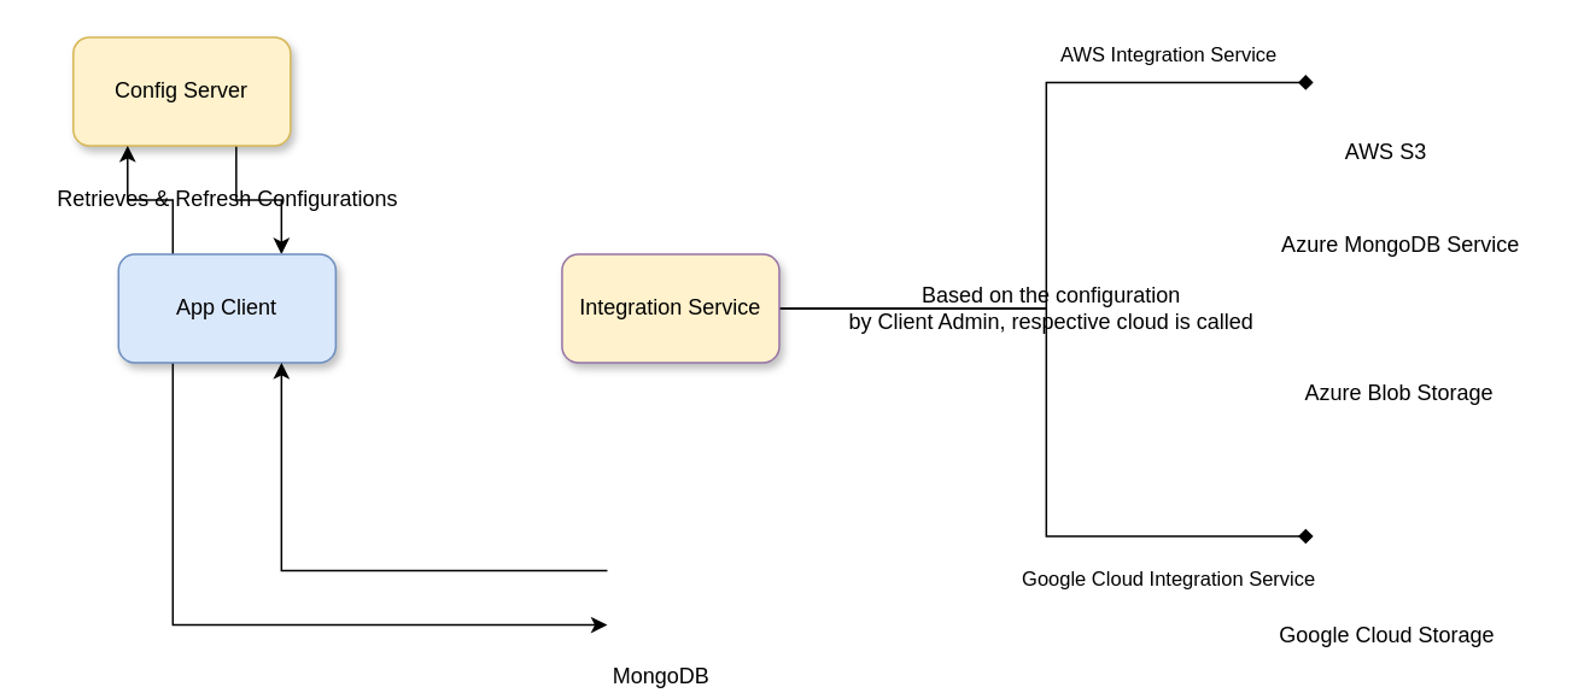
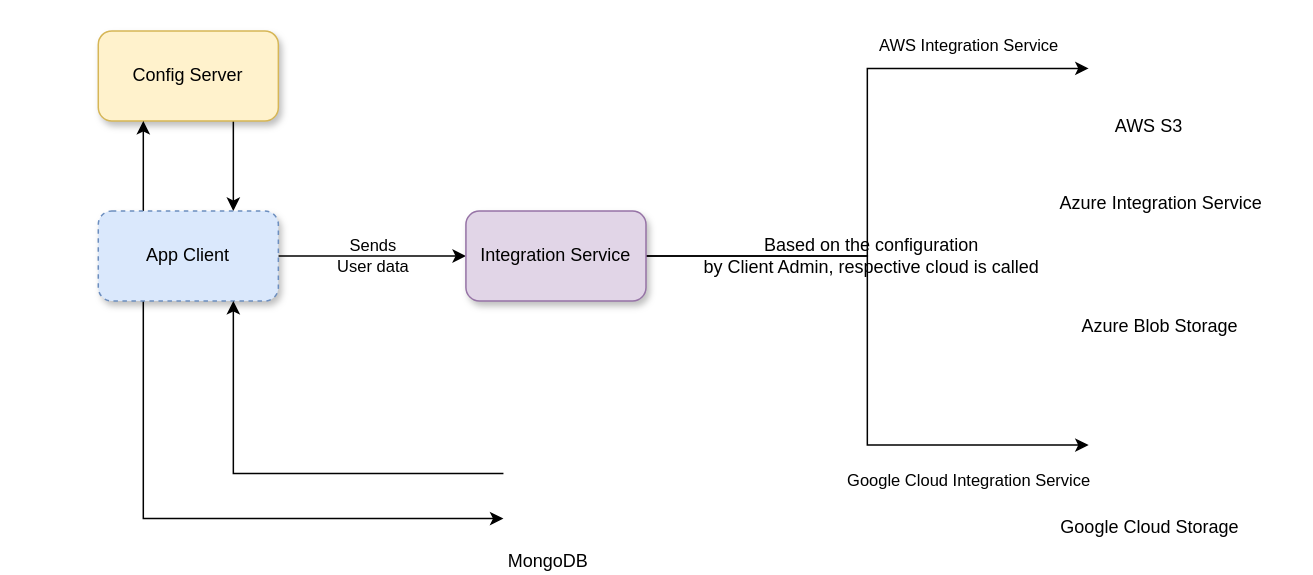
- <mxCell id="8" value="AWS Integration Service" style="edgeStyle=orthogonalEdgeStyle;rounded=0;orthogonalLoop=1;jettySize=auto;html=1;exitX=1;exitY=0.5;exitDx=0;exitDy=0;entryX=0;entryY=0.5;entryDx=0;entryDy=0;shadow=0;labelBackgroundColor=none;endArrow=diamond;" parent="1" source="10" target="11" edge="1"><mxGeometry x="0.619" y="15" relative="1" as="geometry"><mxPoint as="offset" /></mxGeometry></mxCell>
+ <mxCell id="8" value="AWS Integration Service" style="edgeStyle=orthogonalEdgeStyle;rounded=0;orthogonalLoop=1;jettySize=auto;html=1;exitX=1;exitY=0.5;exitDx=0;exitDy=0;entryX=0;entryY=0.5;entryDx=0;entryDy=0;shadow=0;labelBackgroundColor=none;" parent="1" source="10" target="11" edge="1"><mxGeometry x="0.619" y="15" relative="1" as="geometry"><mxPoint as="offset" /></mxGeometry></mxCell>
- <mxCell id="3" value="Config Server" style="rounded=1;whiteSpace=wrap;html=1;fillColor=#fff2cc;strokeColor=#d6b656;shadow=1;" parent="1" vertex="1"><mxGeometry x="40" y="20" width="120" height="60" as="geometry" /></mxCell>
+ <mxCell id="3" value="Config Server" style="rounded=1;whiteSpace=wrap;html=1;fillColor=#fff2cc;strokeColor=#d6b656;shadow=1;" parent="1" vertex="1"><mxGeometry x="65" y="20" width="120" height="60" as="geometry" /></mxCell>
- <mxCell id="15" value="Retrieves &amp;amp; Refresh Configurations" style="text;html=1;align=center;verticalAlign=middle;resizable=0;points=[];autosize=1;strokeColor=none;fillColor=none;" parent="1" vertex="1"><mxGeometry x="20" y="95" width="210" height="30" as="geometry" /></mxCell>
- <mxCell id="17" value="Azure MongoDB Service" style="text;html=1;align=center;verticalAlign=middle;resizable=0;points=[];autosize=1;strokeColor=none;fillColor=none;" parent="1" vertex="1"><mxGeometry x="692.74" y="120" width="160" height="30" as="geometry" /></mxCell>
+ <mxCell id="17" value="Azure Integration Service" style="text;html=1;align=center;verticalAlign=middle;resizable=0;points=[];autosize=1;strokeColor=none;fillColor=none;" parent="1" vertex="1"><mxGeometry x="692.74" y="120" width="160" height="30" as="geometry" /></mxCell>
- <mxCell id="7" value="App Client" style="rounded=1;whiteSpace=wrap;html=1;shadow=1;fillColor=#dae8fc;strokeColor=#6c8ebf;" parent="1" vertex="1"><mxGeometry x="65" y="140" width="120" height="60" as="geometry" /></mxCell>
+ <mxCell id="7" value="App Client" style="rounded=1;whiteSpace=wrap;html=1;shadow=1;fillColor=#dae8fc;strokeColor=#6c8ebf;dashed=1;" parent="1" vertex="1"><mxGeometry x="65" y="140" width="120" height="60" as="geometry" /></mxCell>
+ <mxCell id="5" value="Sends &lt;br&gt;User data" style="edgeStyle=orthogonalEdgeStyle;rounded=0;orthogonalLoop=1;jettySize=auto;html=1;exitX=1;exitY=0.5;exitDx=0;exitDy=0;labelBackgroundColor=none;" parent="1" source="7" target="10" edge="1"><mxGeometry relative="1" as="geometry" /></mxCell>
- <mxCell id="10" value="Integration Service" style="rounded=1;whiteSpace=wrap;html=1;shadow=1;fillColor=#fff2cc;strokeColor=#9673a6;" parent="1" vertex="1"><mxGeometry x="310" y="140" width="120" height="60" as="geometry" /></mxCell>
+ <mxCell id="10" value="Integration Service" style="rounded=1;whiteSpace=wrap;html=1;shadow=1;fillColor=#e1d5e7;strokeColor=#9673a6;" parent="1" vertex="1"><mxGeometry x="310" y="140" width="120" height="60" as="geometry" /></mxCell>
- <mxCell id="9" value="Google Cloud Integration Service" style="edgeStyle=orthogonalEdgeStyle;rounded=0;orthogonalLoop=1;jettySize=auto;html=1;exitX=1;exitY=0.5;exitDx=0;exitDy=0;entryX=0;entryY=0.5;entryDx=0;entryDy=0;shadow=0;endArrow=diamond;" parent="1" source="10" target="13" edge="1"><mxGeometry x="0.62" y="-24" relative="1" as="geometry"><mxPoint as="offset" /></mxGeometry></mxCell>
+ <mxCell id="9" value="Google Cloud Integration Service" style="edgeStyle=orthogonalEdgeStyle;rounded=0;orthogonalLoop=1;jettySize=auto;html=1;exitX=1;exitY=0.5;exitDx=0;exitDy=0;entryX=0;entryY=0.5;entryDx=0;entryDy=0;shadow=0;" parent="1" source="10" target="13" edge="1"><mxGeometry x="0.62" y="-24" relative="1" as="geometry"><mxPoint as="offset" /></mxGeometry></mxCell>
